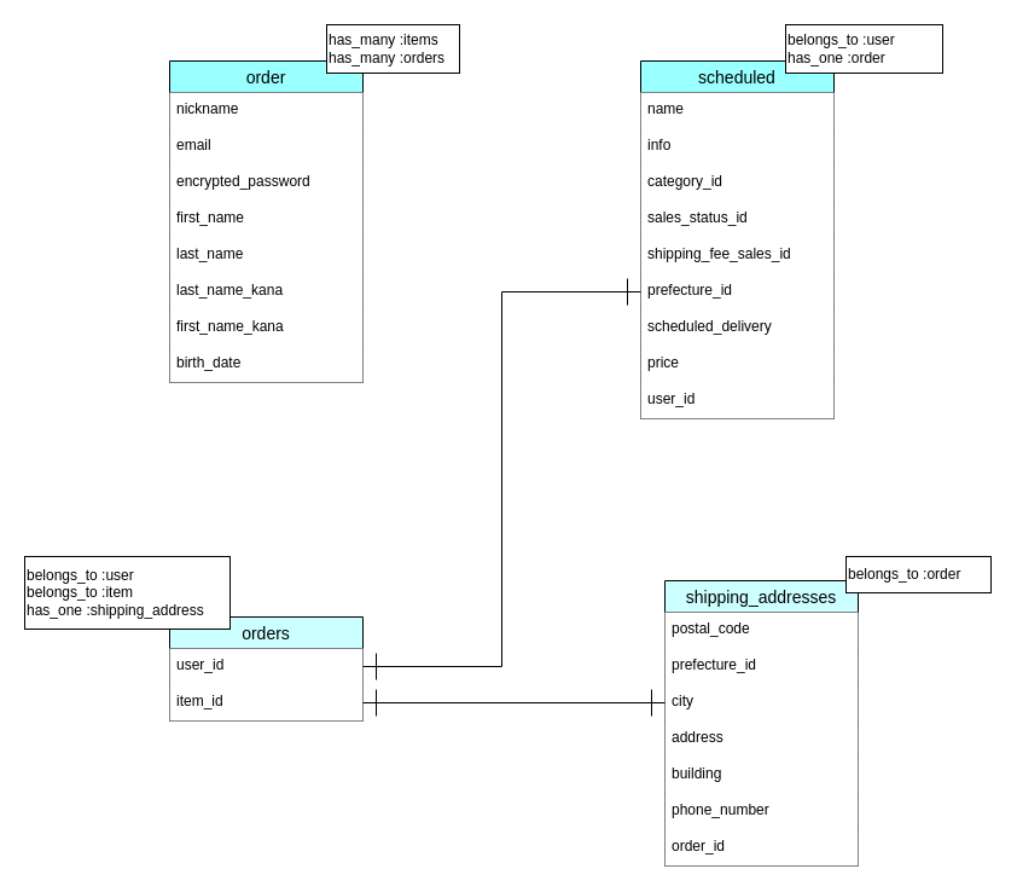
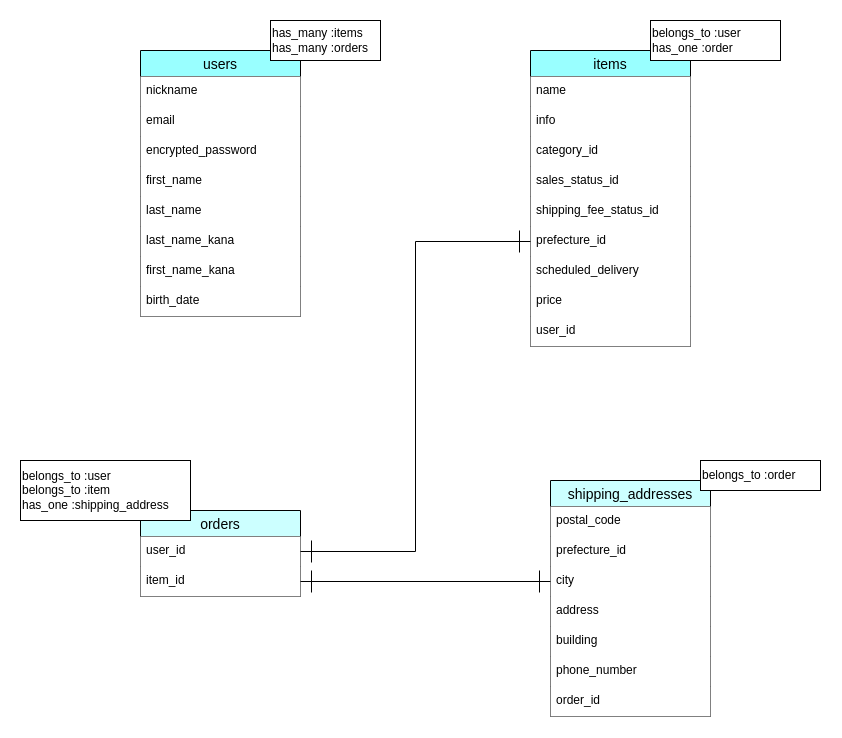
- <mxCell id="2" value="order" style="swimlane;fontStyle=0;childLayout=stackLayout;horizontal=1;startSize=26;horizontalStack=0;resizeParent=1;resizeParentMax=0;resizeLast=0;collapsible=1;marginBottom=0;align=center;fontSize=14;fillColor=#99FFFF;" parent="1" vertex="1"><mxGeometry x="140" y="50" width="160" height="266" as="geometry" /></mxCell>
+ <mxCell id="2" value="users" style="swimlane;fontStyle=0;childLayout=stackLayout;horizontal=1;startSize=26;horizontalStack=0;resizeParent=1;resizeParentMax=0;resizeLast=0;collapsible=1;marginBottom=0;align=center;fontSize=14;fillColor=#99FFFF;" parent="1" vertex="1"><mxGeometry x="140" y="50" width="160" height="266" as="geometry" /></mxCell>
- <mxCell id="11" value="scheduled" style="swimlane;fontStyle=0;childLayout=stackLayout;horizontal=1;startSize=26;horizontalStack=0;resizeParent=1;resizeParentMax=0;resizeLast=0;collapsible=1;marginBottom=0;align=center;fontSize=14;fillColor=#99FFFF;" parent="1" vertex="1"><mxGeometry x="530" y="50" width="160" height="296" as="geometry" /></mxCell>
+ <mxCell id="11" value="items" style="swimlane;fontStyle=0;childLayout=stackLayout;horizontal=1;startSize=26;horizontalStack=0;resizeParent=1;resizeParentMax=0;resizeLast=0;collapsible=1;marginBottom=0;align=center;fontSize=14;fillColor=#99FFFF;" parent="1" vertex="1"><mxGeometry x="530" y="50" width="160" height="296" as="geometry" /></mxCell>
- <mxCell id="16" value="shipping_fee_sales_id" style="text;spacingLeft=4;spacingRight=4;overflow=hidden;rotatable=0;points=[[0,0.5],[1,0.5]];portConstraint=eastwest;fontSize=12;fillColor=default;" parent="11" vertex="1"><mxGeometry y="146" width="160" height="30" as="geometry" /></mxCell>
+ <mxCell id="16" value="shipping_fee_status_id" style="text;spacingLeft=4;spacingRight=4;overflow=hidden;rotatable=0;points=[[0,0.5],[1,0.5]];portConstraint=eastwest;fontSize=12;fillColor=default;" parent="11" vertex="1"><mxGeometry y="146" width="160" height="30" as="geometry" /></mxCell>
